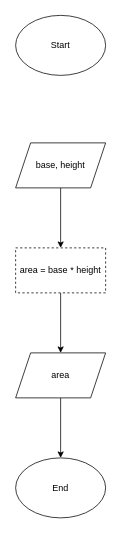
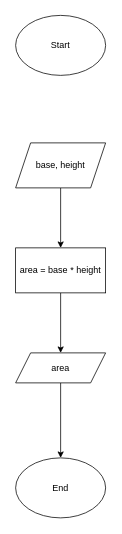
- <mxCell id="6" value="area = base * height" style="whiteSpace=wrap;html=1;dashed=1;" vertex="1" parent="1"><mxGeometry x="20" y="330" width="120" height="60" as="geometry" /></mxCell>
+ <mxCell id="6" value="area = base * height" style="whiteSpace=wrap;html=1;" vertex="1" parent="1"><mxGeometry x="20" y="330" width="120" height="60" as="geometry" /></mxCell>
- <mxCell id="8" value="area" style="shape=parallelogram;perimeter=parallelogramPerimeter;whiteSpace=wrap;html=1;fixedSize=1;" vertex="1" parent="1"><mxGeometry x="20" y="470" width="120" height="60" as="geometry" /></mxCell>
+ <mxCell id="8" value="area" style="shape=parallelogram;perimeter=parallelogramPerimeter;whiteSpace=wrap;html=1;fixedSize=1;" vertex="1" parent="1"><mxGeometry x="20" y="470" width="120" height="40" as="geometry" /></mxCell>
